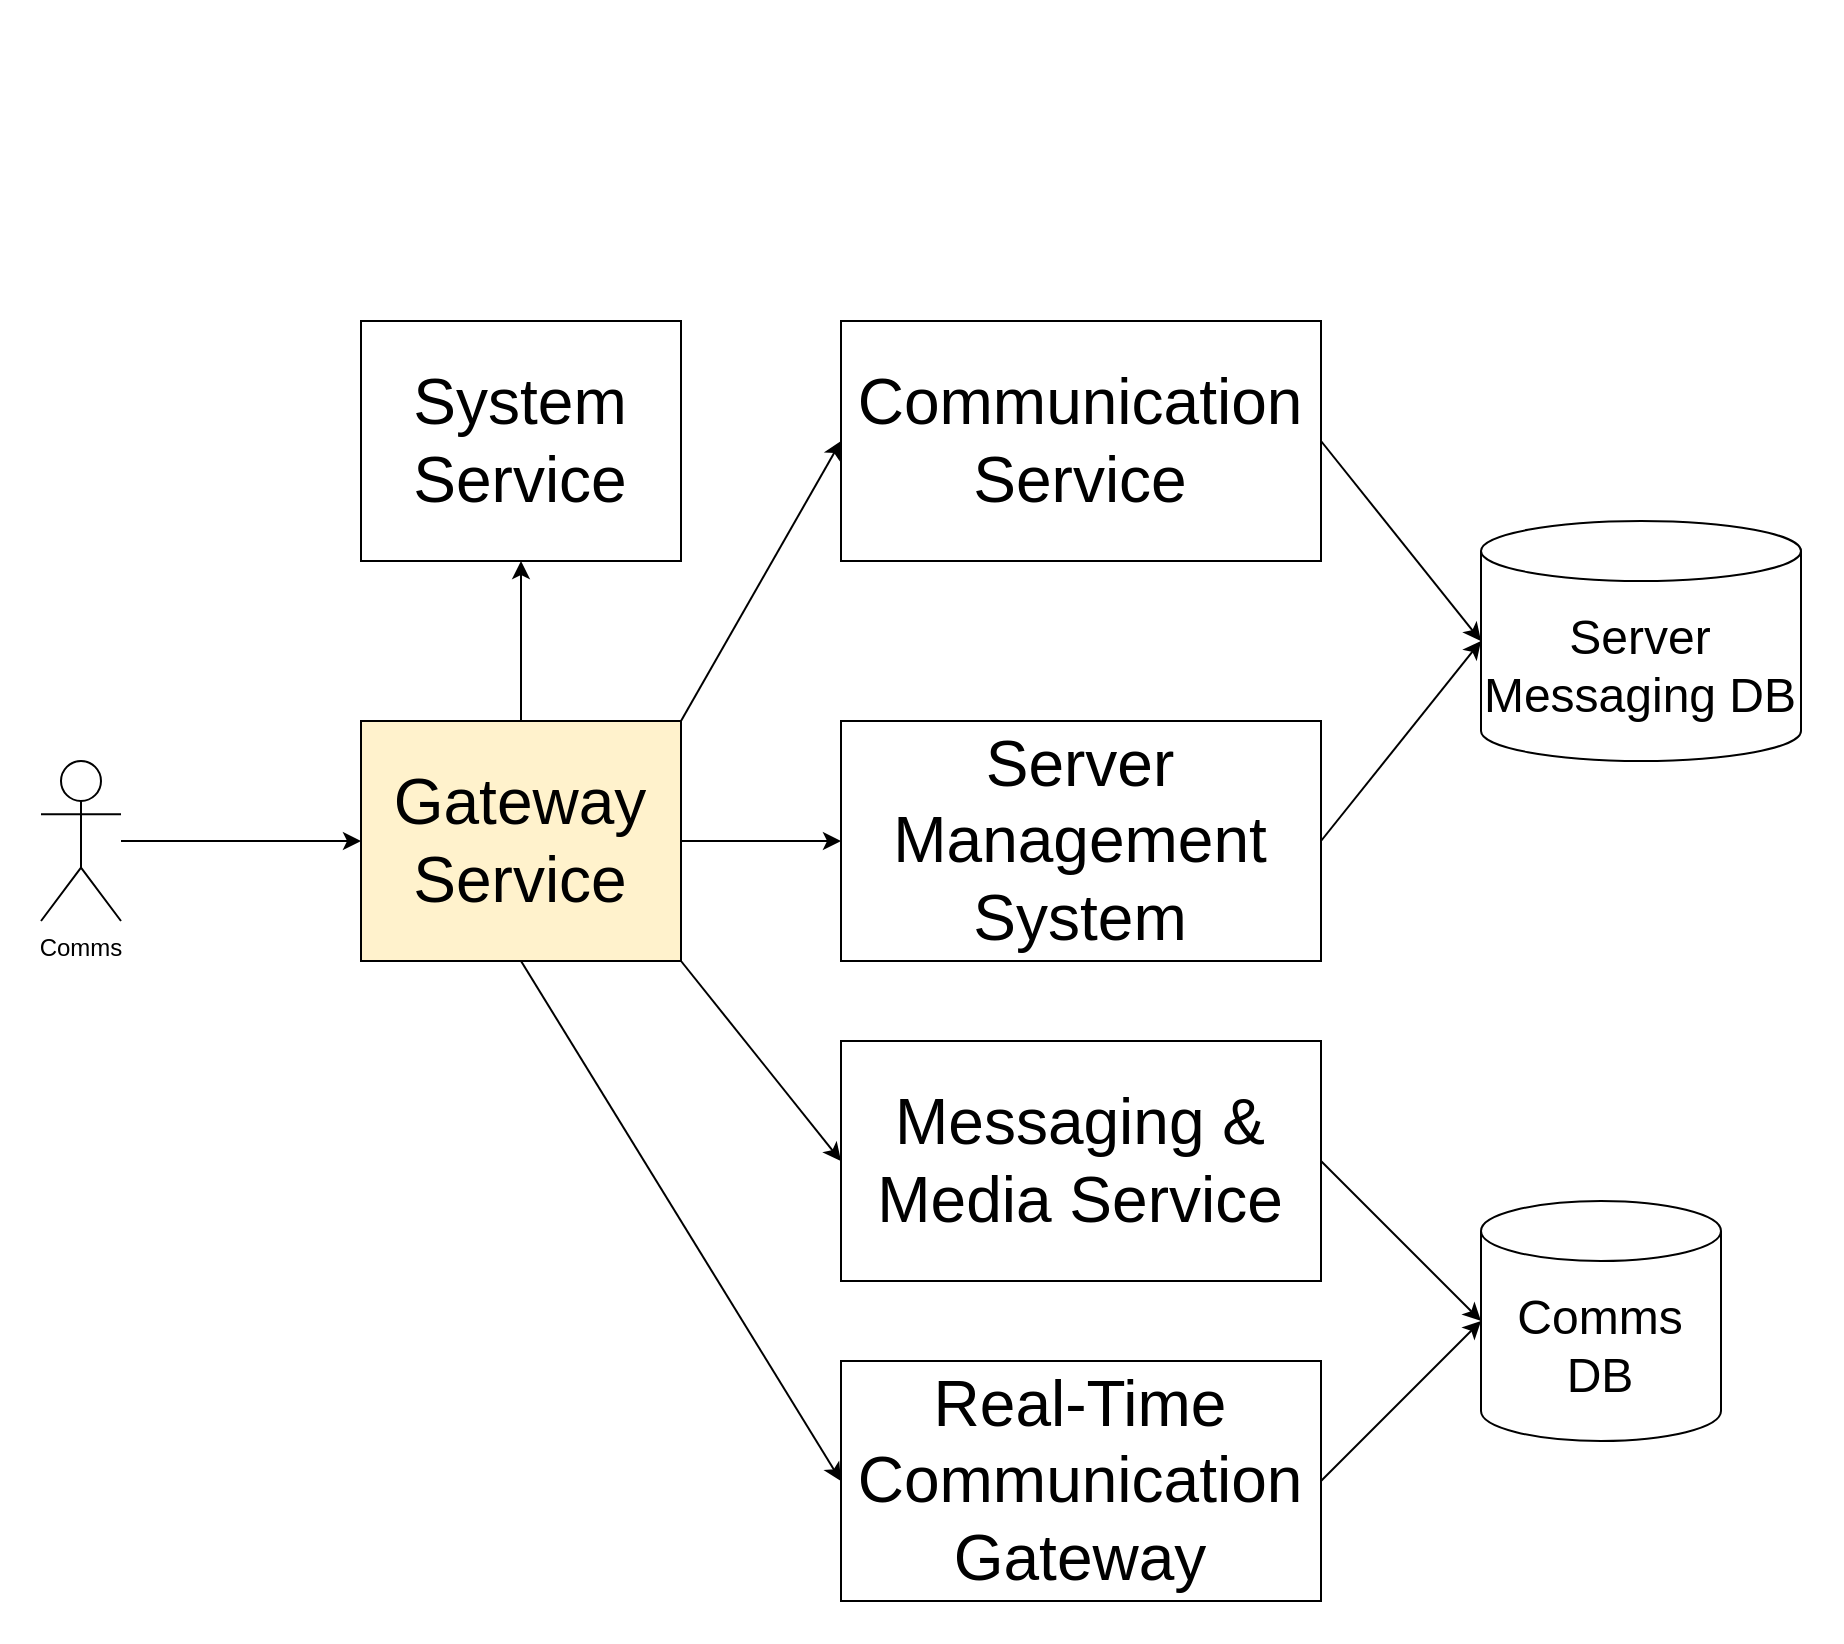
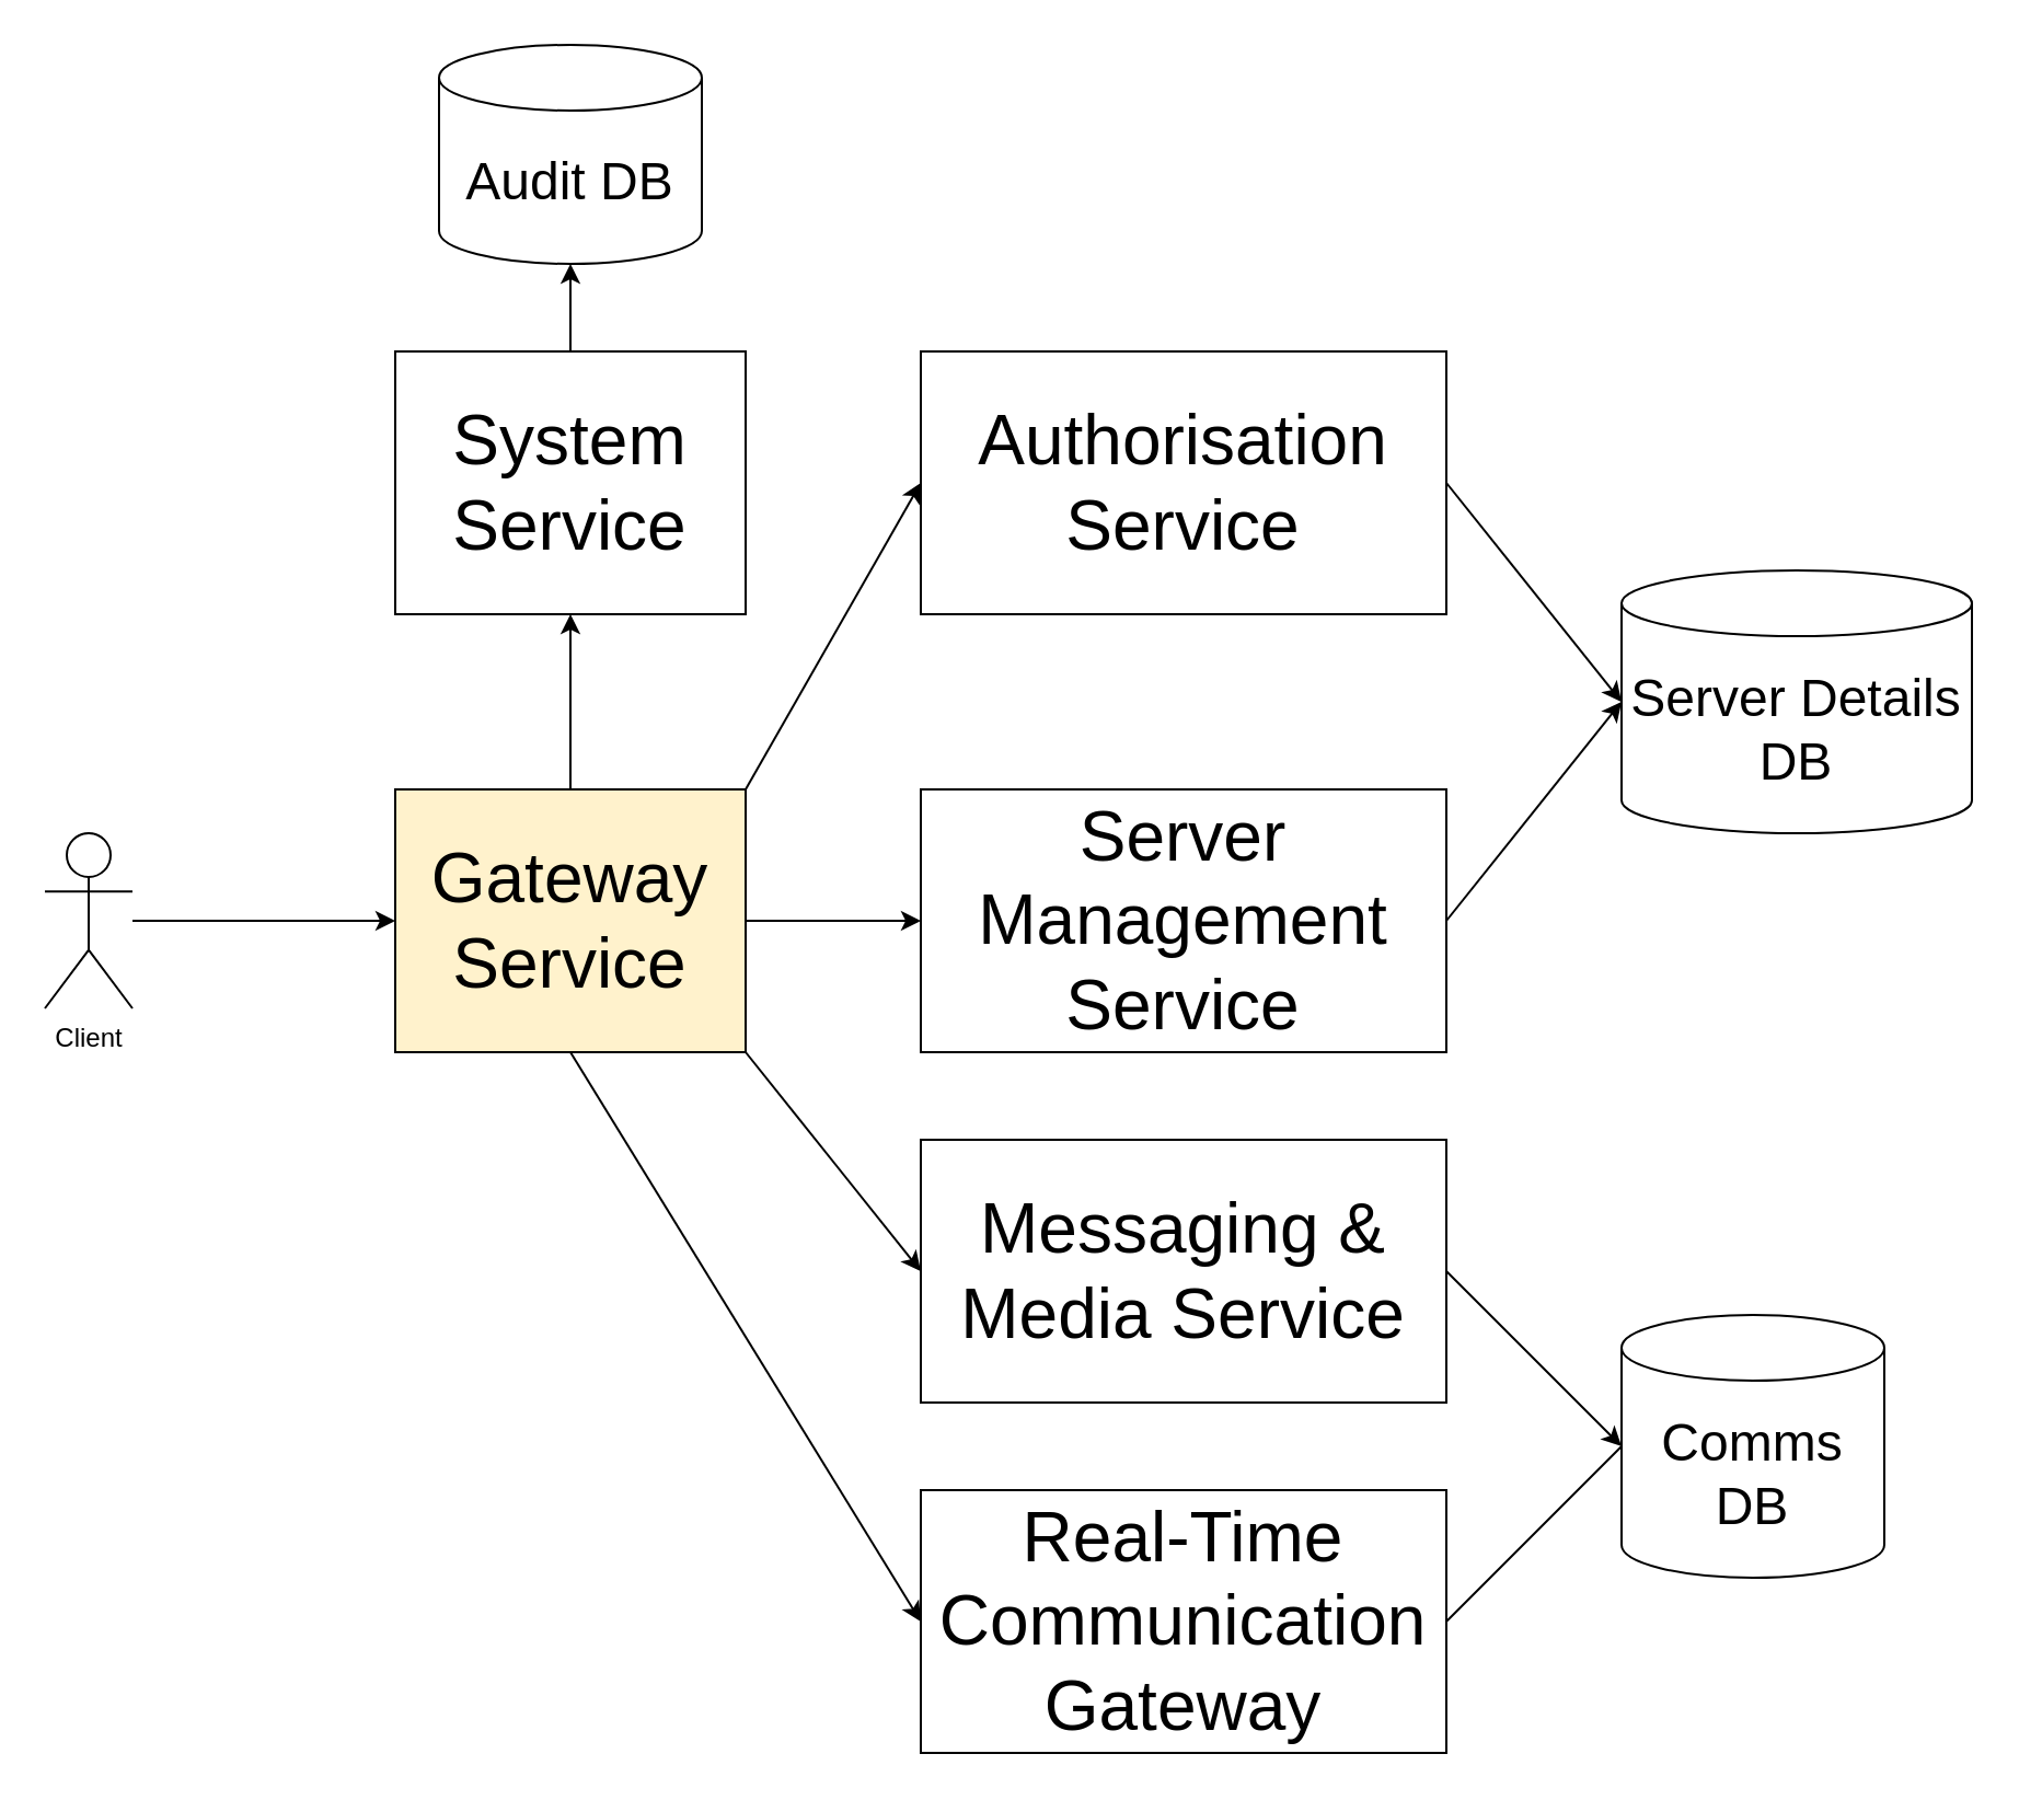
+ <mxCell id="21" value="&lt;font style=&quot;font-size: 24px;&quot;&gt;Audit DB&lt;/font&gt;" style="shape=cylinder3;whiteSpace=wrap;html=1;boundedLbl=1;backgroundOutline=1;size=15;" vertex="1" parent="1"><mxGeometry x="200" y="20" width="120" height="100" as="geometry" /></mxCell>
+ <mxCell id="22" value="" style="endArrow=classic;html=1;rounded=0;entryX=0.5;entryY=1;entryDx=0;entryDy=0;exitX=0.5;exitY=0;exitDx=0;exitDy=0;entryPerimeter=0;" edge="1" parent="1" source="8" target="21"><mxGeometry width="50" height="50" relative="1" as="geometry"><mxPoint x="280" y="390" as="sourcePoint" /><mxPoint x="280" y="310" as="targetPoint" /></mxGeometry></mxCell>
- <mxCell id="4" value="&lt;font style=&quot;font-size: 32px;&quot;&gt;Communication Service&lt;/font&gt;" style="rounded=0;whiteSpace=wrap;html=1;" vertex="1" parent="1"><mxGeometry x="420" y="160" width="240" height="120" as="geometry" /></mxCell>
+ <mxCell id="4" value="&lt;font style=&quot;font-size: 32px;&quot;&gt;Authorisation Service&lt;/font&gt;" style="rounded=0;whiteSpace=wrap;html=1;" vertex="1" parent="1"><mxGeometry x="420" y="160" width="240" height="120" as="geometry" /></mxCell>
- <mxCell id="18" value="&lt;font style=&quot;font-size: 24px;&quot;&gt;Server Messaging DB&lt;/font&gt;" style="shape=cylinder3;whiteSpace=wrap;html=1;boundedLbl=1;backgroundOutline=1;size=15;" vertex="1" parent="1"><mxGeometry x="740" y="260" width="160" height="120" as="geometry" /></mxCell>
+ <mxCell id="18" value="&lt;font style=&quot;font-size: 24px;&quot;&gt;Server Details DB&lt;/font&gt;" style="shape=cylinder3;whiteSpace=wrap;html=1;boundedLbl=1;backgroundOutline=1;size=15;" vertex="1" parent="1"><mxGeometry x="740" y="260" width="160" height="120" as="geometry" /></mxCell>
- <mxCell id="5" value="&lt;font style=&quot;font-size: 32px;&quot;&gt;Server Management System&lt;/font&gt;" style="rounded=0;whiteSpace=wrap;html=1;" vertex="1" parent="1"><mxGeometry x="420" y="360" width="240" height="120" as="geometry" /></mxCell>
+ <mxCell id="5" value="&lt;font style=&quot;font-size: 32px;&quot;&gt;Server Management Service&lt;/font&gt;" style="rounded=0;whiteSpace=wrap;html=1;" vertex="1" parent="1"><mxGeometry x="420" y="360" width="240" height="120" as="geometry" /></mxCell>
- <mxCell id="3" value="Comms" style="shape=umlActor;verticalLabelPosition=bottom;verticalAlign=top;html=1;outlineConnect=0;" vertex="1" parent="1"><mxGeometry x="20" y="380" width="40" height="80" as="geometry" /></mxCell>
+ <mxCell id="3" value="Client" style="shape=umlActor;verticalLabelPosition=bottom;verticalAlign=top;html=1;outlineConnect=0;" vertex="1" parent="1"><mxGeometry x="20" y="380" width="40" height="80" as="geometry" /></mxCell>
- <mxCell id="17" value="" style="endArrow=classic;html=1;rounded=0;entryX=0;entryY=0.5;entryDx=0;entryDy=0;entryPerimeter=0;exitX=1;exitY=0.5;exitDx=0;exitDy=0;" edge="1" parent="1" source="7" target="15"><mxGeometry width="50" height="50" relative="1" as="geometry"><mxPoint x="730" y="740" as="sourcePoint" /><mxPoint x="810" y="830" as="targetPoint" /></mxGeometry></mxCell>
+ <mxCell id="17" value="" style="endArrow=none;html=1;rounded=0;entryX=0;entryY=0.5;entryDx=0;entryDy=0;entryPerimeter=0;exitX=1;exitY=0.5;exitDx=0;exitDy=0;" edge="1" parent="1" source="7" target="15"><mxGeometry width="50" height="50" relative="1" as="geometry"><mxPoint x="730" y="740" as="sourcePoint" /><mxPoint x="810" y="830" as="targetPoint" /></mxGeometry></mxCell>
